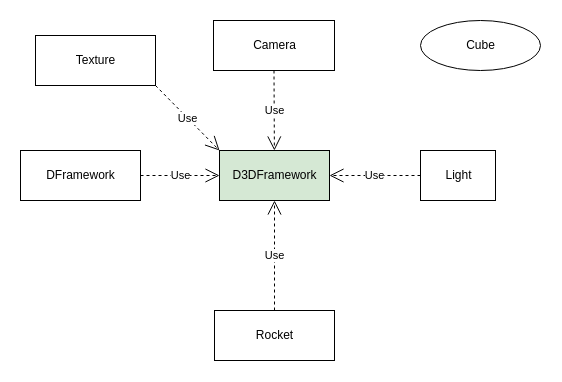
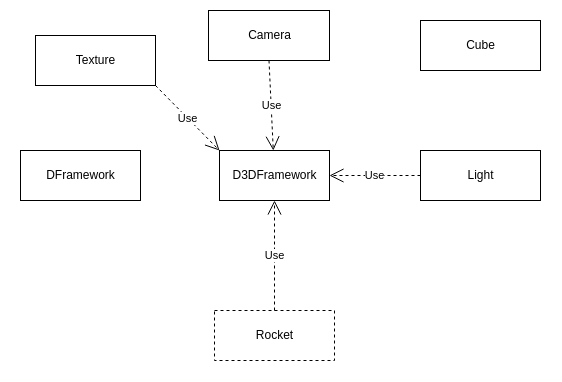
- <mxCell id="4" value="Camera" style="html=1;" vertex="1" parent="1"><mxGeometry x="213" y="20" width="121" height="50" as="geometry" /></mxCell>
+ <mxCell id="4" value="Camera" style="html=1;" vertex="1" parent="1"><mxGeometry x="208" y="10" width="121" height="50" as="geometry" /></mxCell>
- <mxCell id="5" value="Cube" style="ellipse;html=1;" vertex="1" parent="1"><mxGeometry x="420" y="20" width="120" height="50" as="geometry" /></mxCell>
+ <mxCell id="5" value="Cube" style="html=1;" vertex="1" parent="1"><mxGeometry x="420" y="20" width="120" height="50" as="geometry" /></mxCell>
- <mxCell id="10" value="Use" style="endArrow=open;endSize=12;dashed=1;html=1;rounded=0;exitX=1;exitY=0.5;exitDx=0;exitDy=0;entryX=0;entryY=0.5;entryDx=0;entryDy=0;" edge="1" parent="1" source="6" target="2"><mxGeometry width="160" relative="1" as="geometry"><mxPoint x="190" y="230" as="sourcePoint" /><mxPoint x="350" y="230" as="targetPoint" /></mxGeometry></mxCell>
- <mxCell id="2" value="D3DFramework" style="html=1;fillColor=#d5e8d4;" vertex="1" parent="1"><mxGeometry x="219" y="150" width="110" height="50" as="geometry" /></mxCell>
+ <mxCell id="2" value="D3DFramework" style="html=1;" vertex="1" parent="1"><mxGeometry x="219" y="150" width="110" height="50" as="geometry" /></mxCell>
- <mxCell id="8" value="Light" style="html=1;" vertex="1" parent="1"><mxGeometry x="420" y="150" width="75" height="50" as="geometry" /></mxCell>
+ <mxCell id="8" value="Light" style="html=1;" vertex="1" parent="1"><mxGeometry x="420" y="150" width="120" height="50" as="geometry" /></mxCell>
- <mxCell id="7" value="Rocket" style="html=1;" vertex="1" parent="1"><mxGeometry x="214" y="310" width="120" height="50" as="geometry" /></mxCell>
+ <mxCell id="7" value="Rocket" style="html=1;dashed=1;" vertex="1" parent="1"><mxGeometry x="214" y="310" width="120" height="50" as="geometry" /></mxCell>
